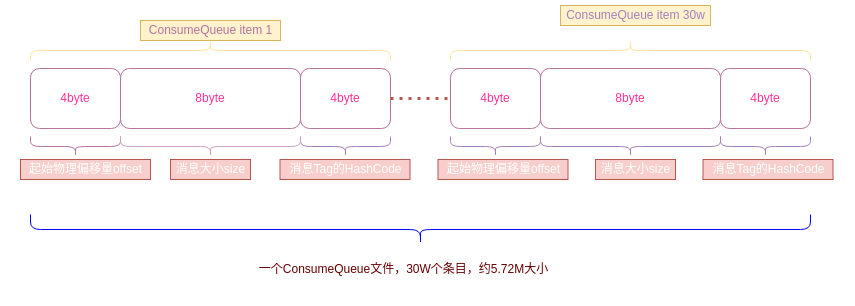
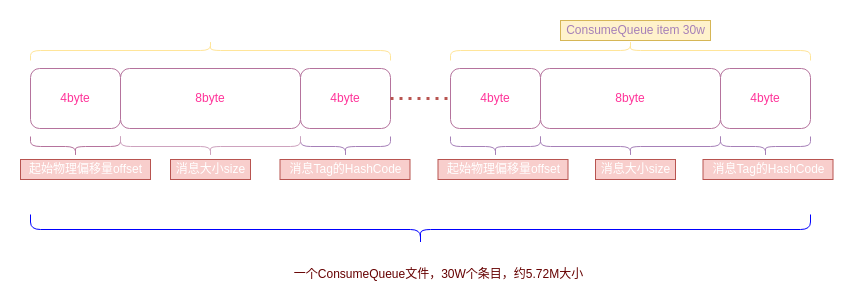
- <mxCell id="9" value="ConsumeQueue item 30w" style="text;html=1;resizable=0;points=[];autosize=1;align=center;verticalAlign=top;spacingTop=-4;fillColor=#fff2cc;strokeColor=#d6b656;fontColor=#A680B8;" vertex="1" parent="1"><mxGeometry x="560" y="5" width="150" height="20" as="geometry" /></mxCell>
+ <mxCell id="9" value="ConsumeQueue item 30w" style="text;html=1;resizable=0;points=[];autosize=1;align=center;verticalAlign=top;spacingTop=-4;fillColor=#fff2cc;strokeColor=#d6b656;fontColor=#A680B8;" vertex="1" parent="1"><mxGeometry x="560" y="20" width="150" height="20" as="geometry" /></mxCell>
- <mxCell id="5" value="ConsumeQueue item 1" style="text;html=1;resizable=0;points=[];autosize=1;align=center;verticalAlign=top;spacingTop=-4;fillColor=#fff2cc;strokeColor=#d6b656;fontColor=#B5739D;" vertex="1" parent="1"><mxGeometry x="140" y="20" width="140" height="20" as="geometry" /></mxCell>
- <mxCell id="26" value="&lt;font color=&quot;#660000&quot;&gt;一个ConsumeQueue文件，30W个条目，约5.72M大小&lt;/font&gt;" style="text;html=1;resizable=0;points=[];autosize=1;align=center;verticalAlign=top;spacingTop=-4;fontColor=#A680B8;" vertex="1" parent="1"><mxGeometry x="252.5" y="259" width="300" height="20" as="geometry" /></mxCell>
+ <mxCell id="26" value="&lt;font color=&quot;#660000&quot;&gt;一个ConsumeQueue文件，30W个条目，约5.72M大小&lt;/font&gt;" style="text;html=1;resizable=0;points=[];autosize=1;align=center;verticalAlign=top;spacingTop=-4;fontColor=#A680B8;" vertex="1" parent="1"><mxGeometry x="287.5" y="264" width="300" height="20" as="geometry" /></mxCell>
